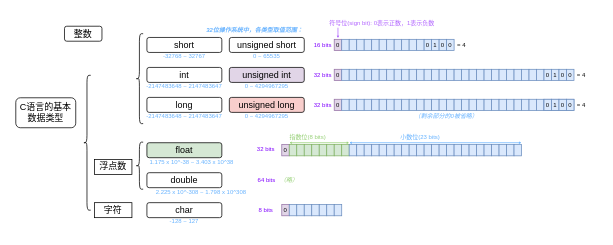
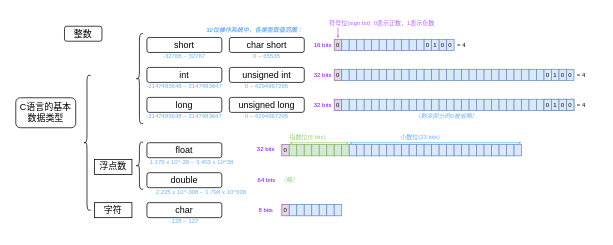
- <mxCell id="5" value="unsigned short" style="rounded=1;whiteSpace=wrap;html=1;" vertex="1" parent="1"><mxGeometry x="305" y="49.5" width="100" height="20" as="geometry" /></mxCell>
+ <mxCell id="5" value="char short" style="rounded=1;whiteSpace=wrap;html=1;" vertex="1" parent="1"><mxGeometry x="305" y="49.5" width="100" height="20" as="geometry" /></mxCell>
- <mxCell id="7" value="unsigned int" style="rounded=1;whiteSpace=wrap;html=1;fillColor=#e1d5e7;" vertex="1" parent="1"><mxGeometry x="305" y="89.5" width="100" height="20" as="geometry" /></mxCell>
+ <mxCell id="7" value="unsigned int" style="rounded=1;whiteSpace=wrap;html=1;" vertex="1" parent="1"><mxGeometry x="305" y="89.5" width="100" height="20" as="geometry" /></mxCell>
- <mxCell id="9" value="unsigned long" style="rounded=1;whiteSpace=wrap;html=1;fillColor=#f8cecc;" vertex="1" parent="1"><mxGeometry x="305" y="129.5" width="100" height="20" as="geometry" /></mxCell>
+ <mxCell id="9" value="unsigned long" style="rounded=1;whiteSpace=wrap;html=1;" vertex="1" parent="1"><mxGeometry x="305" y="129.5" width="100" height="20" as="geometry" /></mxCell>
- <mxCell id="36" value="float" style="rounded=1;whiteSpace=wrap;html=1;fillColor=#d5e8d4;" vertex="1" parent="1"><mxGeometry x="195" y="190" width="100" height="20" as="geometry" /></mxCell>
+ <mxCell id="36" value="float" style="rounded=1;whiteSpace=wrap;html=1;" vertex="1" parent="1"><mxGeometry x="195" y="190" width="100" height="20" as="geometry" /></mxCell>
